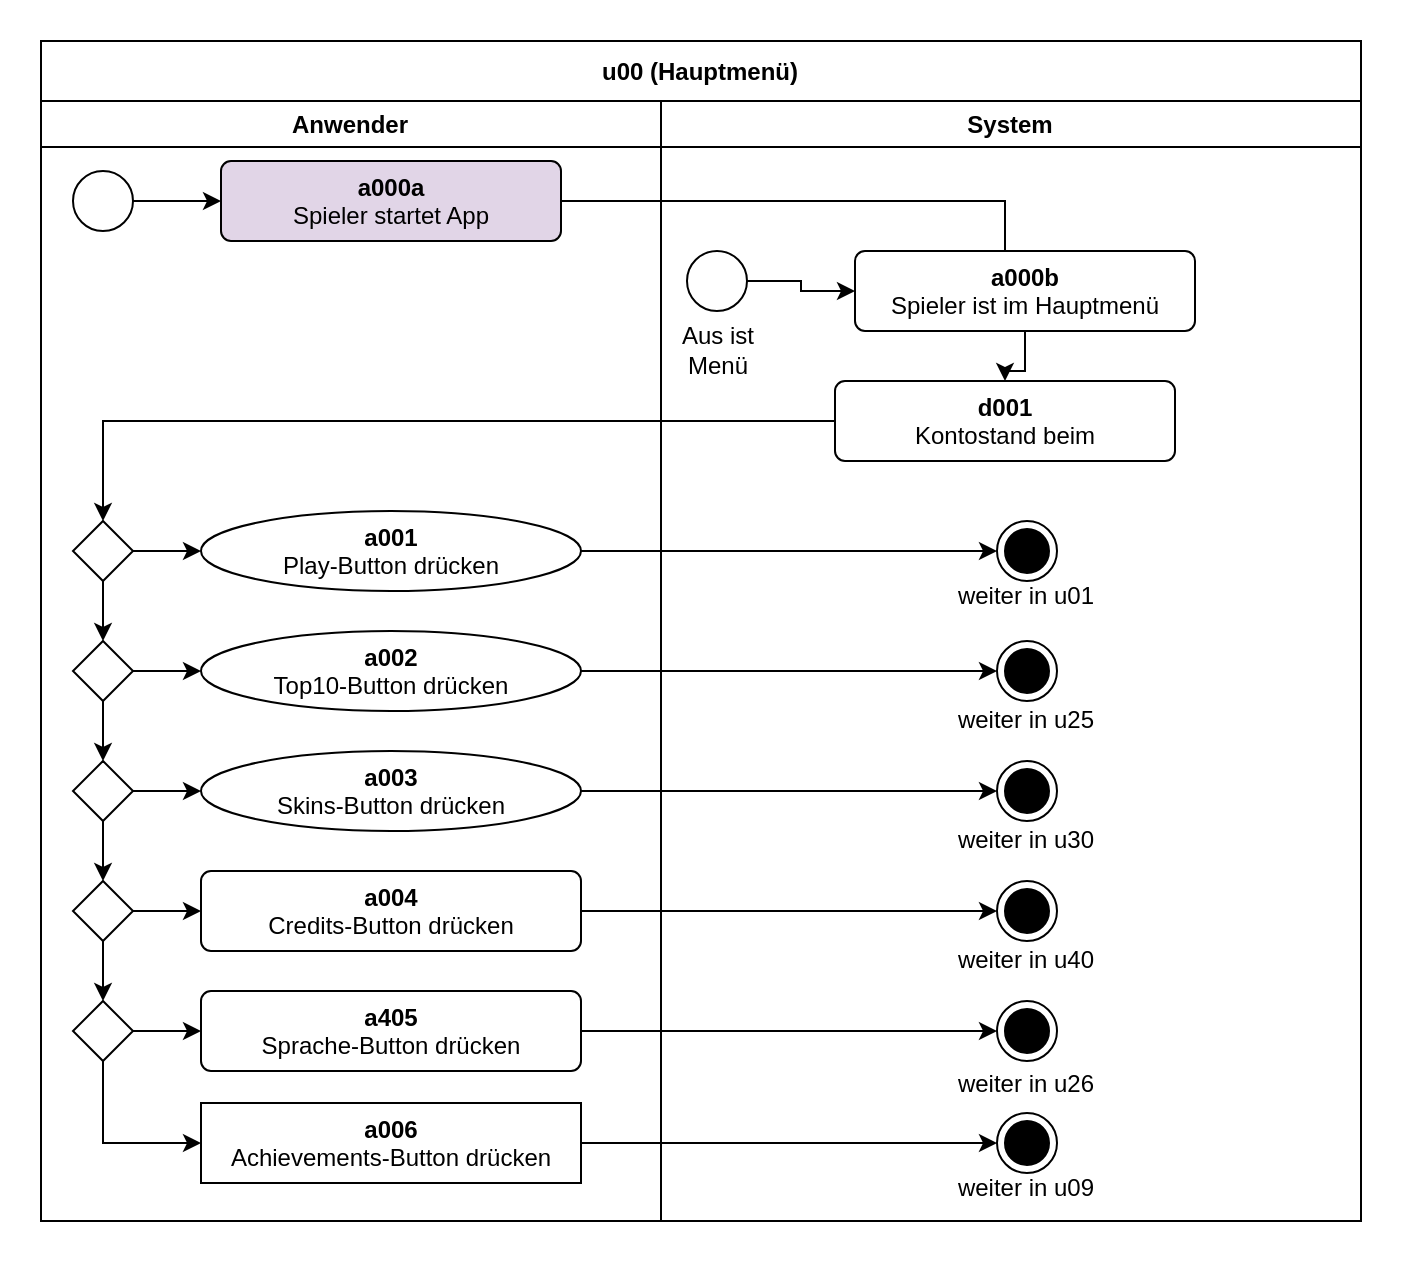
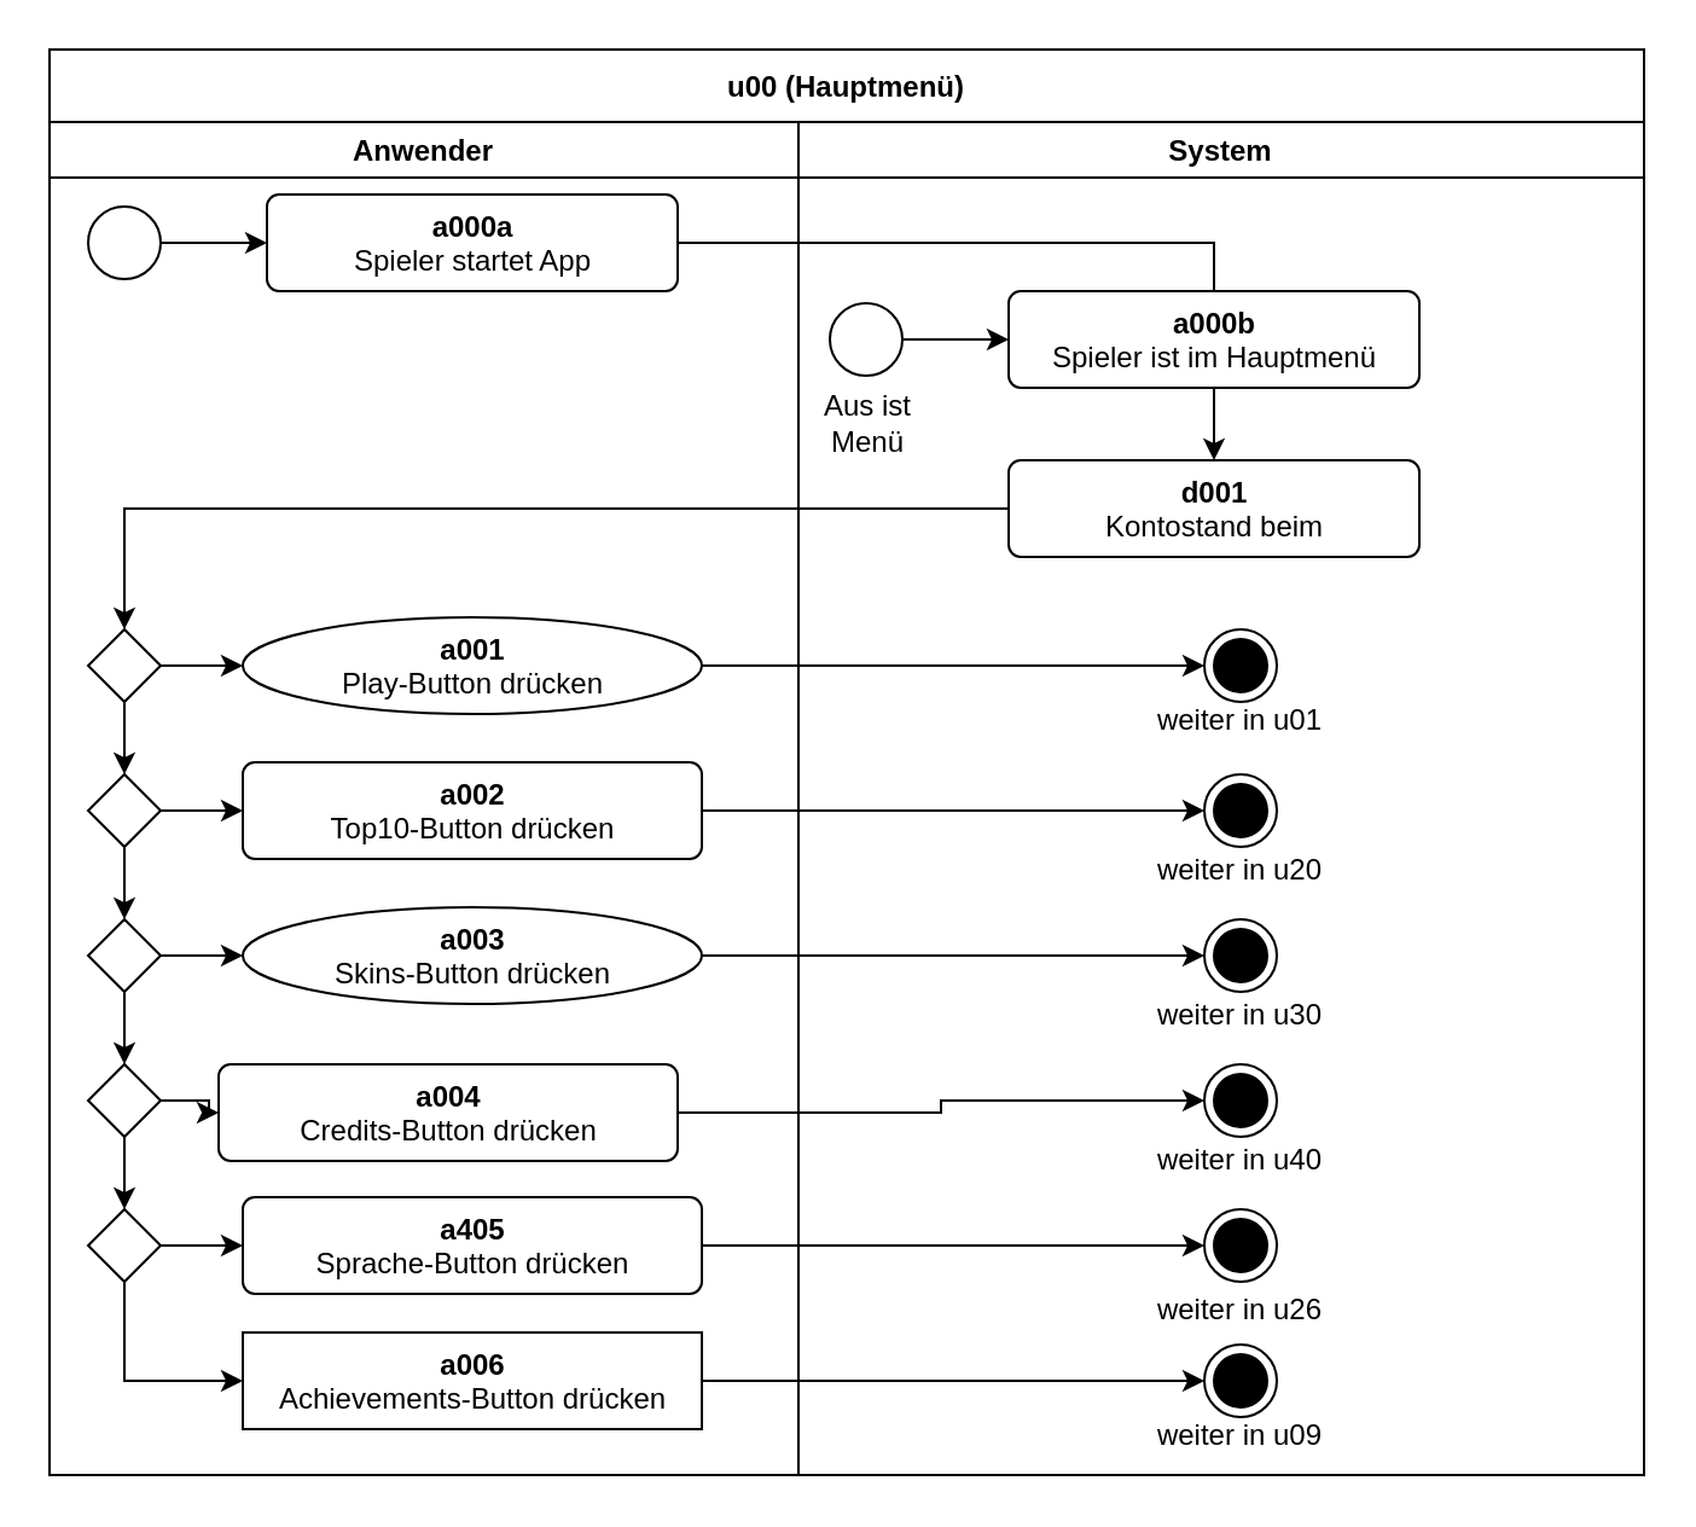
- <mxCell id="26" value="&lt;div&gt;&lt;b&gt;a000a&lt;br&gt;&lt;/b&gt;&lt;/div&gt;&lt;div&gt;Spieler startet App&lt;br&gt;&lt;/div&gt;" style="html=1;align=center;verticalAlign=top;rounded=1;absoluteArcSize=1;arcSize=10;dashed=0;fillColor=#e1d5e7;" vertex="1" parent="3"><mxGeometry x="90" y="30" width="170" height="40" as="geometry" /></mxCell>
+ <mxCell id="26" value="&lt;div&gt;&lt;b&gt;a000a&lt;br&gt;&lt;/b&gt;&lt;/div&gt;&lt;div&gt;Spieler startet App&lt;br&gt;&lt;/div&gt;" style="html=1;align=center;verticalAlign=top;rounded=1;absoluteArcSize=1;arcSize=10;dashed=0;" vertex="1" parent="3"><mxGeometry x="90" y="30" width="170" height="40" as="geometry" /></mxCell>
- <mxCell id="42" value="&lt;div&gt;&lt;b&gt;a000b&lt;/b&gt;&lt;/div&gt;&lt;div&gt;Spieler ist im Hauptmenü&lt;br&gt;&lt;/div&gt;" style="html=1;align=center;verticalAlign=top;rounded=1;absoluteArcSize=1;arcSize=10;dashed=0;" vertex="1" parent="28"><mxGeometry x="97" y="75" width="170" height="40" as="geometry" /></mxCell>
+ <mxCell id="42" value="&lt;div&gt;&lt;b&gt;a000b&lt;/b&gt;&lt;/div&gt;&lt;div&gt;Spieler ist im Hauptmenü&lt;br&gt;&lt;/div&gt;" style="html=1;align=center;verticalAlign=top;rounded=1;absoluteArcSize=1;arcSize=10;dashed=0;" vertex="1" parent="28"><mxGeometry x="87" y="70" width="170" height="40" as="geometry" /></mxCell>
- <mxCell id="5" value="&lt;b&gt;a002&lt;/b&gt;&lt;br&gt;Top10-Button drücken" style="ellipse;html=1;align=center;verticalAlign=top;absoluteArcSize=1;arcSize=10;dashed=0;" parent="3" vertex="1"><mxGeometry x="80" y="265" width="190" height="40" as="geometry" /></mxCell>
+ <mxCell id="5" value="&lt;b&gt;a002&lt;/b&gt;&lt;br&gt;Top10-Button drücken" style="html=1;align=center;verticalAlign=top;rounded=1;absoluteArcSize=1;arcSize=10;dashed=0;" parent="3" vertex="1"><mxGeometry x="80" y="265" width="190" height="40" as="geometry" /></mxCell>
- <mxCell id="35" value="weiter in u25" style="text;html=1;strokeColor=none;fillColor=none;align=center;verticalAlign=middle;whiteSpace=wrap;rounded=0;" parent="28" vertex="1"><mxGeometry x="146" y="295" width="74" height="30" as="geometry" /></mxCell>
+ <mxCell id="35" value="weiter in u20" style="text;html=1;strokeColor=none;fillColor=none;align=center;verticalAlign=middle;whiteSpace=wrap;rounded=0;" parent="28" vertex="1"><mxGeometry x="146" y="295" width="74" height="30" as="geometry" /></mxCell>
- <mxCell id="7" value="&lt;b&gt;a004&lt;/b&gt;&lt;br&gt;Credits-Button drücken" style="html=1;align=center;verticalAlign=top;rounded=1;absoluteArcSize=1;arcSize=10;dashed=0;" parent="3" vertex="1"><mxGeometry x="80" y="385" width="190" height="40" as="geometry" /></mxCell>
+ <mxCell id="7" value="&lt;b&gt;a004&lt;/b&gt;&lt;br&gt;Credits-Button drücken" style="html=1;align=center;verticalAlign=top;rounded=1;absoluteArcSize=1;arcSize=10;dashed=0;" parent="3" vertex="1"><mxGeometry x="70" y="390" width="190" height="40" as="geometry" /></mxCell>
